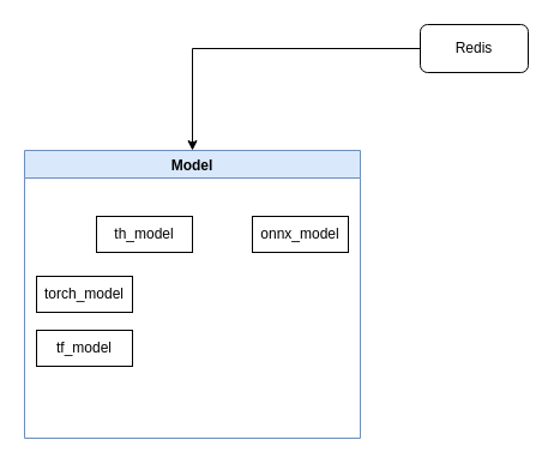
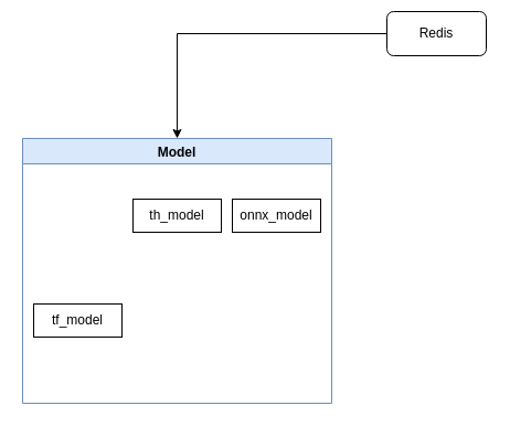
- <mxCell id="3" value="Redis" style="rounded=1;whiteSpace=wrap;html=1;" vertex="1" parent="1"><mxGeometry x="350" y="20" width="90" height="40" as="geometry" /></mxCell>
+ <mxCell id="3" value="Redis" style="rounded=1;whiteSpace=wrap;html=1;" vertex="1" parent="1"><mxGeometry x="350" y="10" width="90" height="40" as="geometry" /></mxCell>
- <mxCell id="5" value="th_model" style="rounded=0;whiteSpace=wrap;html=1;" vertex="1" parent="4"><mxGeometry x="60" y="55" width="80" height="30" as="geometry" /></mxCell>
+ <mxCell id="5" value="th_model" style="rounded=0;whiteSpace=wrap;html=1;" vertex="1" parent="4"><mxGeometry x="100" y="55" width="80" height="30" as="geometry" /></mxCell>
- <mxCell id="8" value="torch_model" style="rounded=0;whiteSpace=wrap;html=1;" vertex="1" parent="4"><mxGeometry x="10" y="105" width="80" height="30" as="geometry" /></mxCell>
